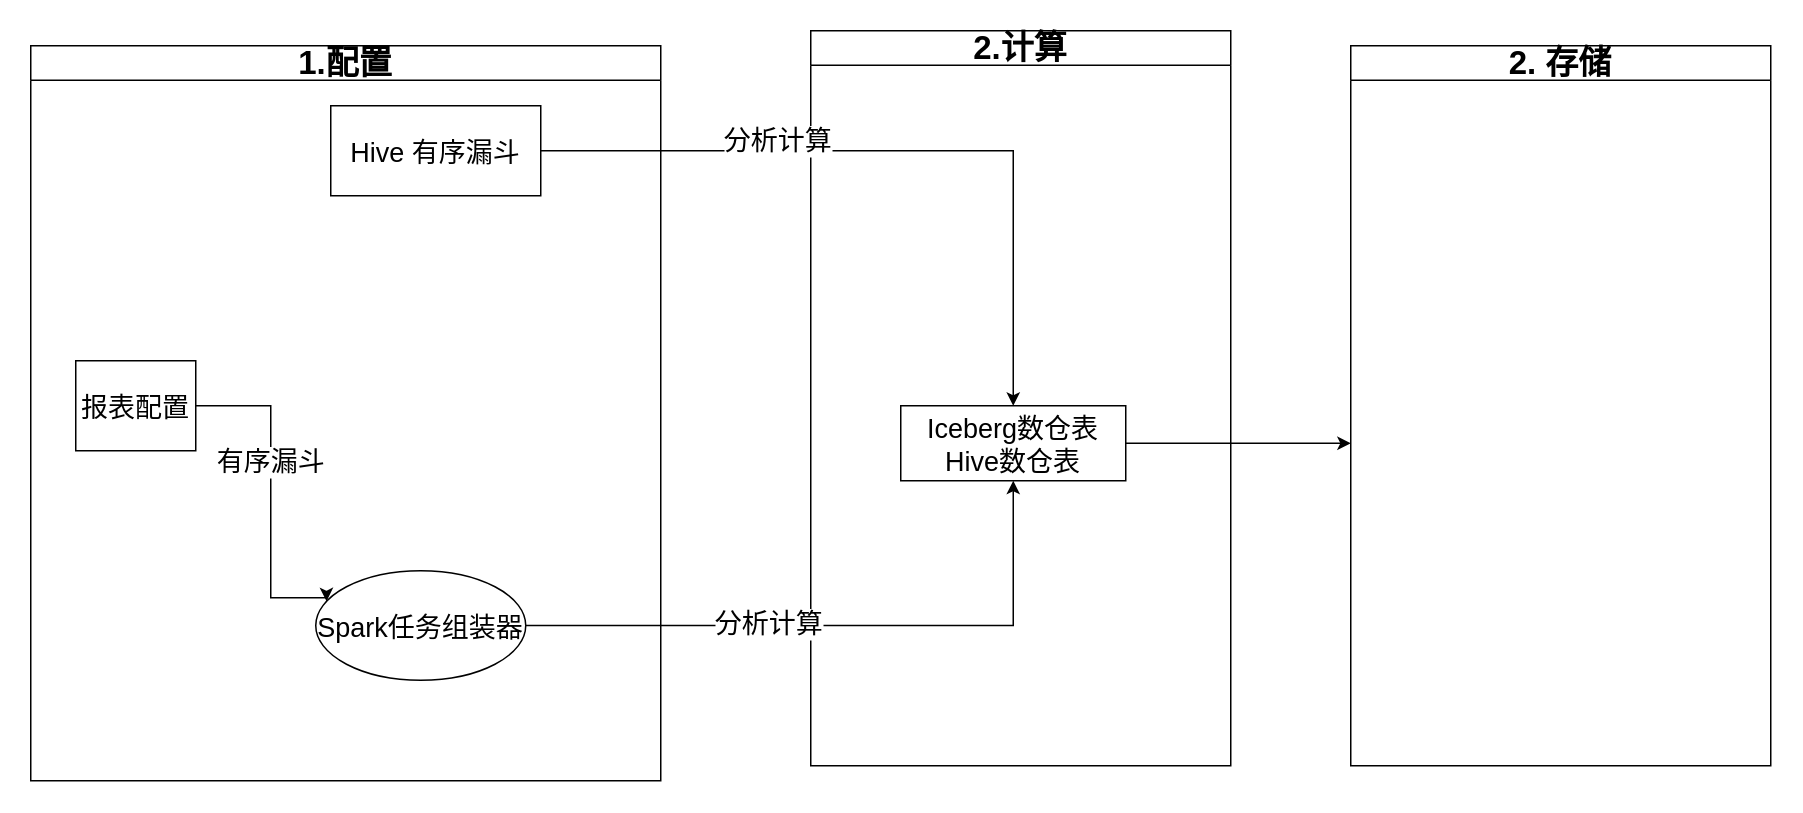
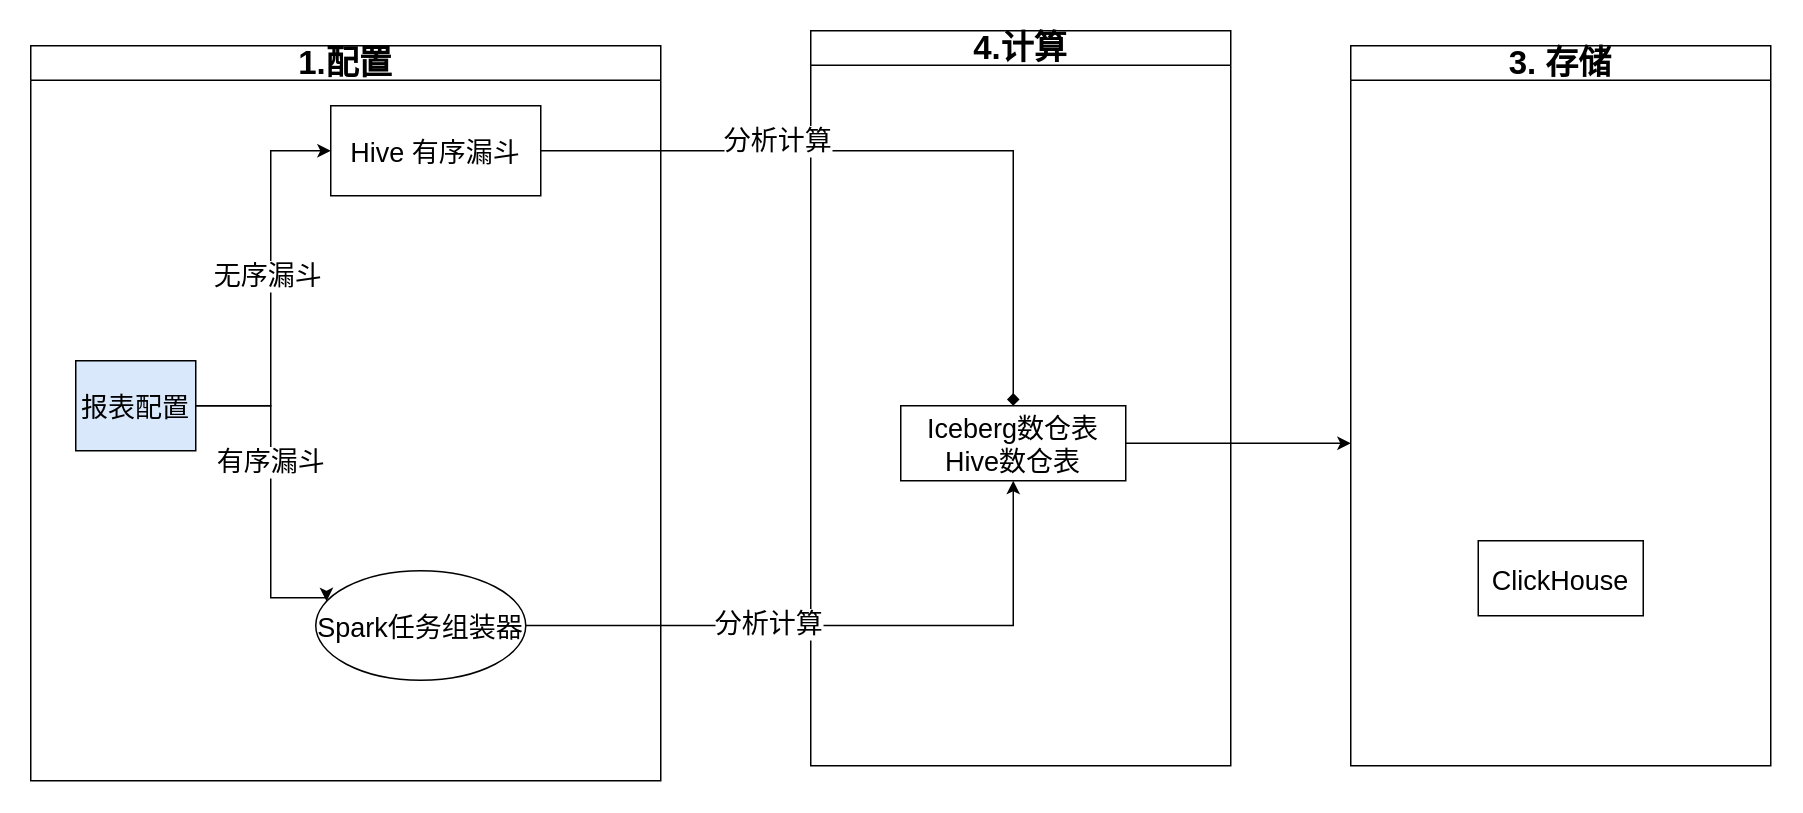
- <mxCell id="10" value="2.计算" style="swimlane;whiteSpace=wrap;fontSize=22;" parent="1" vertex="1"><mxGeometry x="540" y="20" width="280" height="490" as="geometry" /></mxCell>
+ <mxCell id="10" value="4.计算" style="swimlane;whiteSpace=wrap;fontSize=22;" parent="1" vertex="1"><mxGeometry x="540" y="20" width="280" height="490" as="geometry" /></mxCell>
- <mxCell id="13" value="2. 存储" style="swimlane;whiteSpace=wrap;fontSize=22;" parent="1" vertex="1"><mxGeometry x="900" y="30" width="280" height="480" as="geometry" /></mxCell>
+ <mxCell id="13" value="3. 存储" style="swimlane;whiteSpace=wrap;fontSize=22;" parent="1" vertex="1"><mxGeometry x="900" y="30" width="280" height="480" as="geometry" /></mxCell>
+ <mxCell id="3" style="edgeStyle=orthogonalEdgeStyle;rounded=0;orthogonalLoop=1;jettySize=auto;html=1;entryX=0;entryY=0.5;entryDx=0;entryDy=0;" edge="1" parent="2" source="7" target="8"><mxGeometry relative="1" as="geometry"><Array as="points"><mxPoint x="160" y="240" /><mxPoint x="160" y="70" /></Array></mxGeometry></mxCell>
+ <mxCell id="4" value="&lt;font style=&quot;font-size: 18px;&quot;&gt;无序漏斗&lt;/font&gt;" style="edgeLabel;html=1;align=center;verticalAlign=middle;resizable=0;points=[];" vertex="1" connectable="0" parent="3"><mxGeometry x="0.053" y="3" relative="1" as="geometry"><mxPoint as="offset" /></mxGeometry></mxCell>
- <mxCell id="15" style="edgeStyle=orthogonalEdgeStyle;rounded=0;orthogonalLoop=1;jettySize=auto;html=1;entryX=0.5;entryY=0;entryDx=0;entryDy=0;" edge="1" parent="1" source="8" target="12"><mxGeometry relative="1" as="geometry" /></mxCell>
+ <mxCell id="15" style="edgeStyle=orthogonalEdgeStyle;rounded=0;orthogonalLoop=1;jettySize=auto;html=1;entryX=0.5;entryY=0;entryDx=0;entryDy=0;endArrow=diamond;" edge="1" parent="1" source="8" target="12"><mxGeometry relative="1" as="geometry" /></mxCell>
- <mxCell id="7" value="报表配置" style="fontSize=18;" parent="2" vertex="1"><mxGeometry x="30" y="210" width="80" height="60" as="geometry" /></mxCell>
+ <mxCell id="7" value="报表配置" style="fontSize=18;fillColor=#dae8fc;" parent="2" vertex="1"><mxGeometry x="30" y="210" width="80" height="60" as="geometry" /></mxCell>
+ <mxCell id="14" value="ClickHouse" style="fontSize=18;" vertex="1" parent="13"><mxGeometry x="85" y="330" width="110" height="50" as="geometry" /></mxCell>
